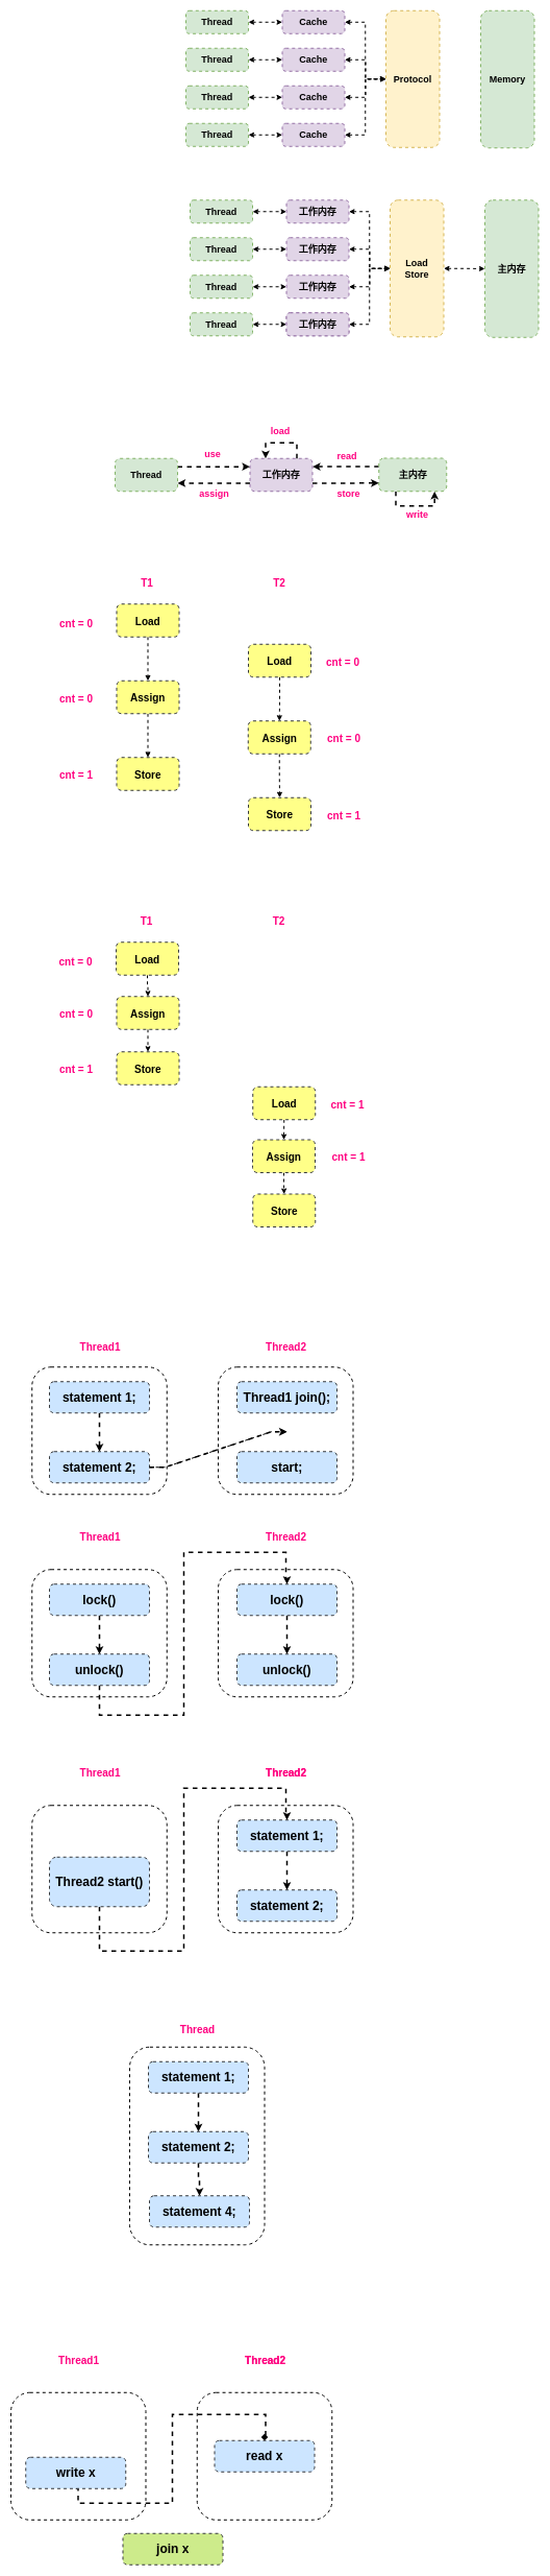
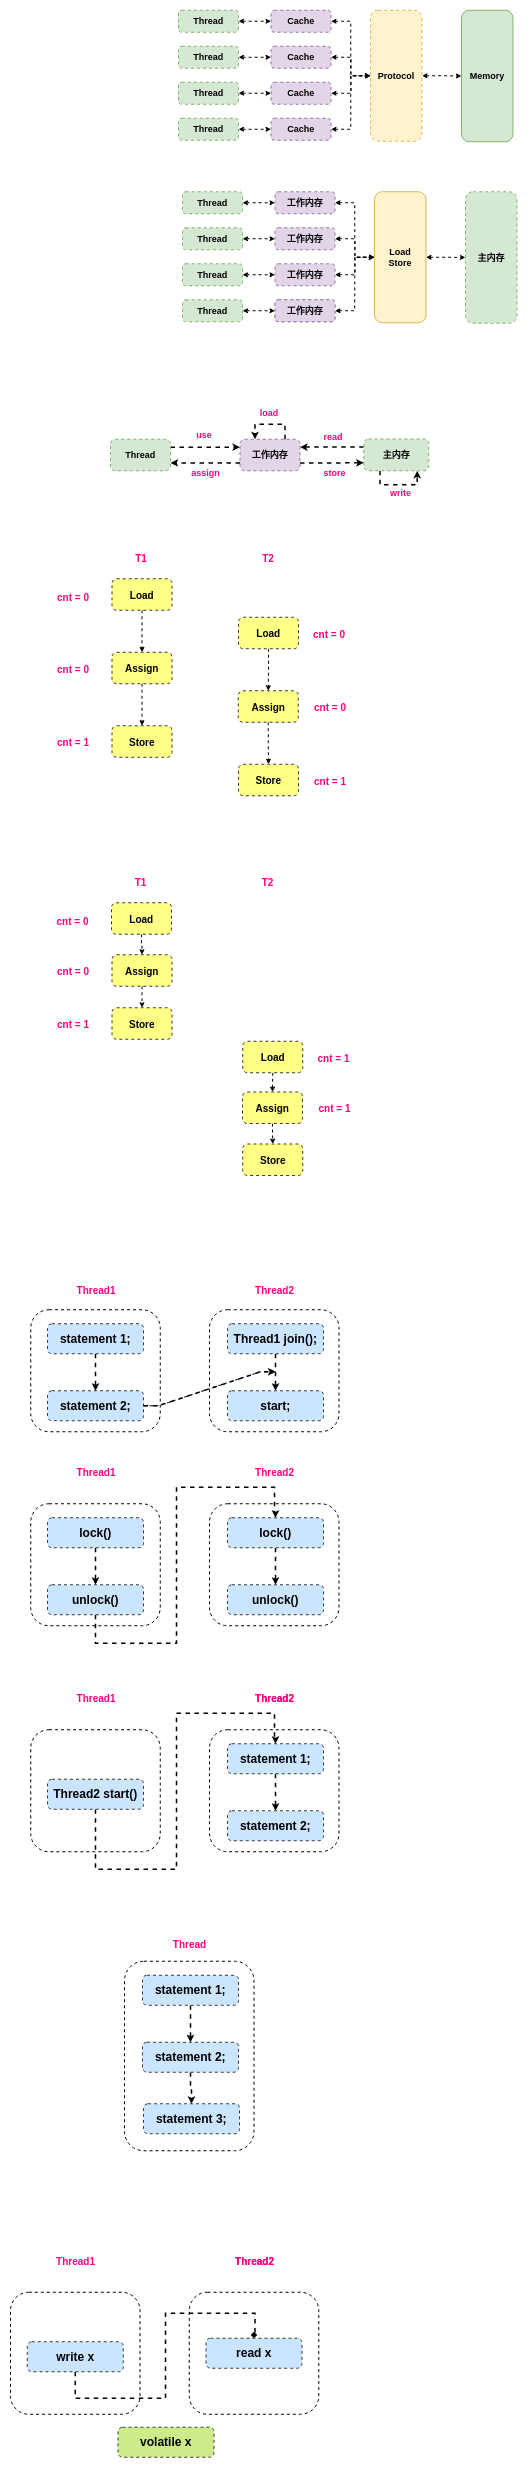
+ <mxCell id="19" style="edgeStyle=orthogonalEdgeStyle;rounded=0;orthogonalLoop=1;jettySize=auto;html=1;exitX=1;exitY=0.5;exitDx=0;exitDy=0;entryX=0;entryY=0.5;entryDx=0;entryDy=0;startArrow=classic;startFill=1;strokeWidth=2;fontSize=18;dashed=1;" edge="1" parent="1" source="20" target="21"><mxGeometry relative="1" as="geometry" /></mxCell>
- <mxCell id="21" value="&lt;b&gt;Memory&lt;/b&gt;" style="rounded=1;whiteSpace=wrap;html=1;strokeWidth=2;fontSize=18;fillColor=#d5e8d4;strokeColor=#82b366;dashed=1;" vertex="1" parent="1"><mxGeometry x="922" y="20" width="103" height="263" as="geometry" /></mxCell>
+ <mxCell id="21" value="&lt;b&gt;Memory&lt;/b&gt;" style="rounded=1;whiteSpace=wrap;html=1;strokeWidth=2;fontSize=18;fillColor=#d5e8d4;strokeColor=#82b366;dashed=0;" vertex="1" parent="1"><mxGeometry x="922" y="20" width="103" height="263" as="geometry" /></mxCell>
- <mxCell id="39" value="&lt;b&gt;Load&lt;br&gt;Store&lt;br&gt;&lt;/b&gt;" style="rounded=1;whiteSpace=wrap;html=1;strokeWidth=2;fontSize=18;fillColor=#fff2cc;strokeColor=#d6b656;dashed=1;" vertex="1" parent="1"><mxGeometry x="748" y="383" width="103" height="262" as="geometry" /></mxCell>
+ <mxCell id="39" value="&lt;b&gt;Load&lt;br&gt;Store&lt;br&gt;&lt;/b&gt;" style="rounded=1;whiteSpace=wrap;html=1;strokeWidth=2;fontSize=18;fillColor=#fff2cc;strokeColor=#d6b656;dashed=0;" vertex="1" parent="1"><mxGeometry x="748" y="383" width="103" height="262" as="geometry" /></mxCell>
+ <mxCell id="96" style="edgeStyle=orthogonalEdgeStyle;rounded=0;orthogonalLoop=1;jettySize=auto;html=1;exitX=0.5;exitY=1;exitDx=0;exitDy=0;entryX=0.5;entryY=0;entryDx=0;entryDy=0;dashed=1;startArrow=none;startFill=0;strokeWidth=3;fontSize=20;fontColor=#FF0080;" edge="1" parent="1" source="97" target="98"><mxGeometry relative="1" as="geometry" /></mxCell>
- <mxCell id="116" value="&lt;font style=&quot;font-size: 24px&quot;&gt;Thread2 start()&lt;/font&gt;" style="rounded=1;whiteSpace=wrap;html=1;dashed=1;strokeWidth=2;fontSize=20;fontStyle=1;fillColor=#cce5ff;strokeColor=#36393d;" vertex="1" parent="1"><mxGeometry x="94" y="3558" width="192" height="95" as="geometry" /></mxCell>
+ <mxCell id="116" value="&lt;font style=&quot;font-size: 24px&quot;&gt;Thread2 start()&lt;/font&gt;" style="rounded=1;whiteSpace=wrap;html=1;dashed=1;strokeWidth=2;fontSize=20;fontStyle=1;fillColor=#cce5ff;strokeColor=#36393d;" vertex="1" parent="1"><mxGeometry x="94" y="3558" width="192" height="60" as="geometry" /></mxCell>
- <mxCell id="129" value="&lt;span style=&quot;font-size: 24px&quot;&gt;statement 4;&lt;/span&gt;" style="rounded=1;whiteSpace=wrap;html=1;dashed=1;strokeWidth=2;fontSize=20;fontStyle=1;fillColor=#cce5ff;strokeColor=#36393d;" vertex="1" parent="1"><mxGeometry x="286" y="4207" width="192" height="60" as="geometry" /></mxCell>
+ <mxCell id="129" value="&lt;span style=&quot;font-size: 24px&quot;&gt;statement 3;&lt;/span&gt;" style="rounded=1;whiteSpace=wrap;html=1;dashed=1;strokeWidth=2;fontSize=20;fontStyle=1;fillColor=#cce5ff;strokeColor=#36393d;" vertex="1" parent="1"><mxGeometry x="286" y="4207" width="192" height="60" as="geometry" /></mxCell>
- <mxCell id="133" value="&lt;font style=&quot;font-size: 24px&quot;&gt;write x&lt;/font&gt;" style="rounded=1;whiteSpace=wrap;html=1;dashed=1;strokeWidth=2;fontSize=20;fontStyle=1;fillColor=#cce5ff;strokeColor=#36393d;" vertex="1" parent="1"><mxGeometry x="48.5" y="4708" width="192" height="60" as="geometry" /></mxCell>
+ <mxCell id="133" value="&lt;font style=&quot;font-size: 24px&quot;&gt;write x&lt;/font&gt;" style="rounded=1;whiteSpace=wrap;html=1;dashed=1;strokeWidth=2;fontSize=20;fontStyle=1;fillColor=#cce5ff;strokeColor=#36393d;" vertex="1" parent="1"><mxGeometry x="53.5" y="4683" width="192" height="60" as="geometry" /></mxCell>
- <mxCell id="138" value="&lt;font style=&quot;font-size: 24px&quot;&gt;join x&lt;/font&gt;" style="rounded=1;whiteSpace=wrap;html=1;dashed=1;strokeWidth=2;fontSize=20;fontStyle=1;fillColor=#cdeb8b;strokeColor=#36393d;" vertex="1" parent="1"><mxGeometry x="235" y="4854" width="192" height="60" as="geometry" /></mxCell>
+ <mxCell id="138" value="&lt;font style=&quot;font-size: 24px&quot;&gt;volatile x&lt;/font&gt;" style="rounded=1;whiteSpace=wrap;html=1;dashed=1;strokeWidth=2;fontSize=20;fontStyle=1;fillColor=#cdeb8b;strokeColor=#36393d;" vertex="1" parent="1"><mxGeometry x="235" y="4854" width="192" height="60" as="geometry" /></mxCell>
